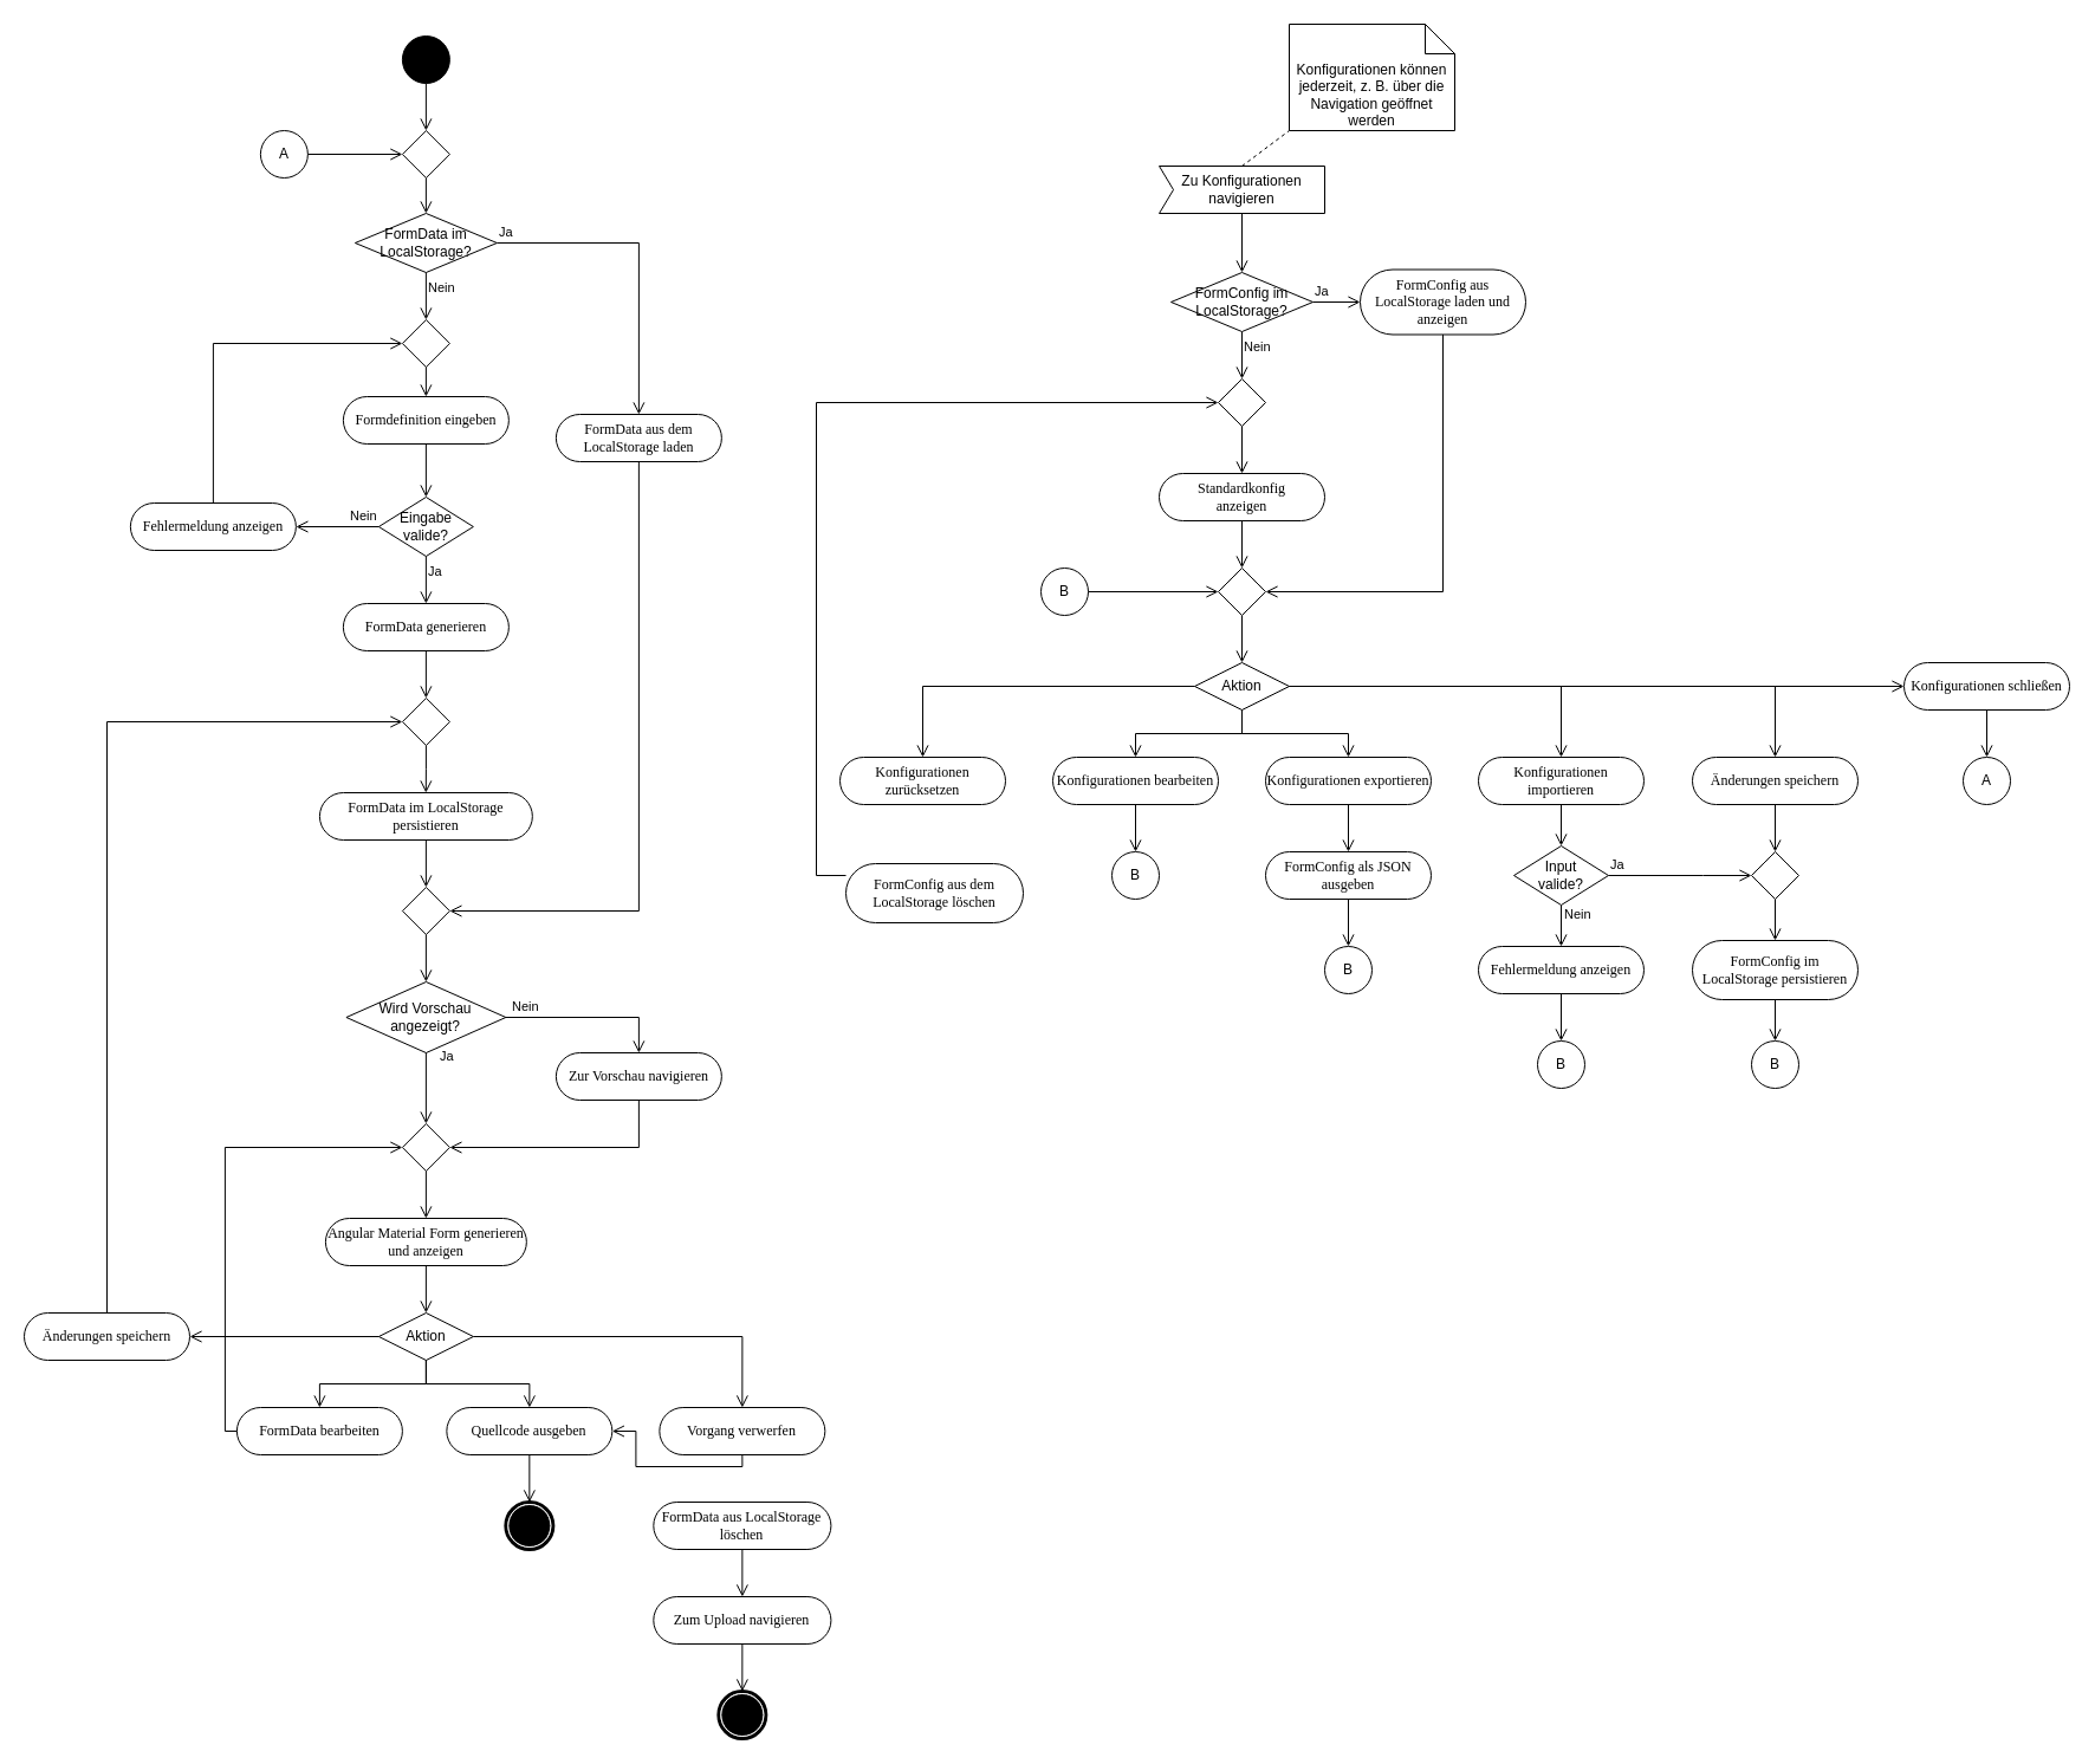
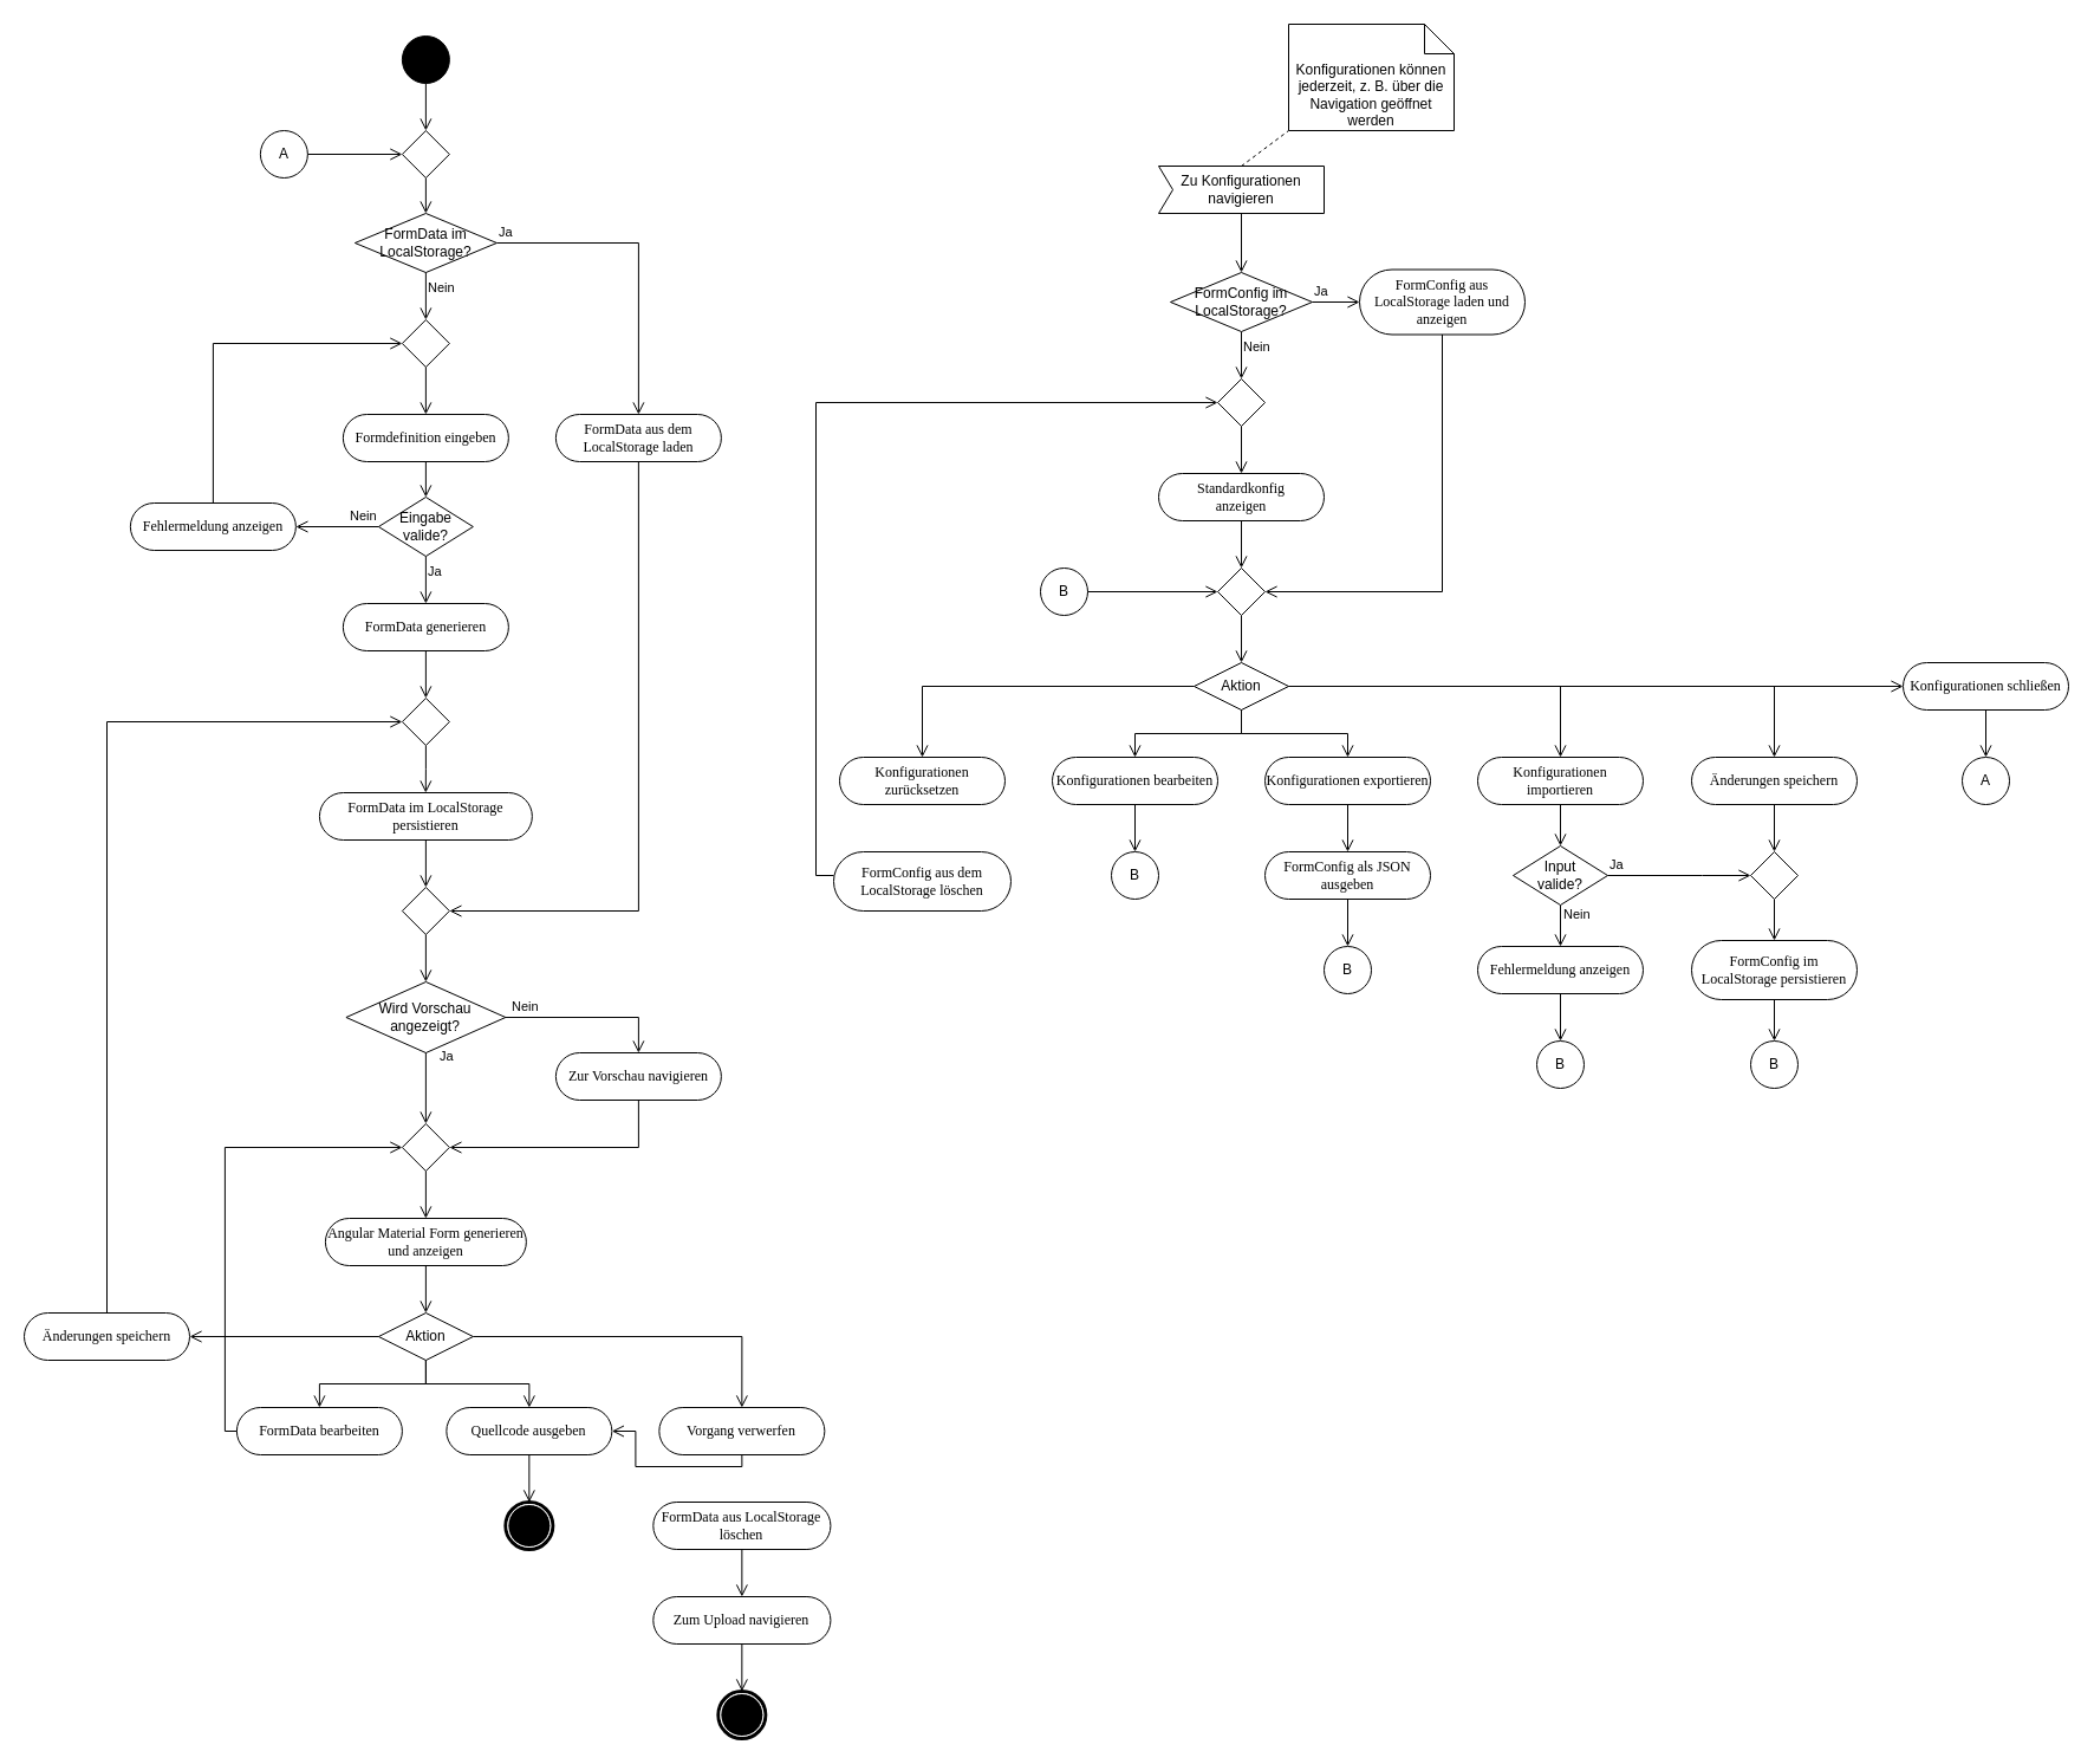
- <mxCell id="7" value="Formdefinition eingeben" style="rounded=1;whiteSpace=wrap;html=1;shadow=0;comic=0;labelBackgroundColor=none;strokeWidth=1;fontFamily=Verdana;fontSize=12;align=center;arcSize=50;" parent="1" vertex="1"><mxGeometry x="289.89" y="335" width="140" height="40" as="geometry" /></mxCell>
+ <mxCell id="7" value="Formdefinition eingeben" style="rounded=1;whiteSpace=wrap;html=1;shadow=0;comic=0;labelBackgroundColor=none;strokeWidth=1;fontFamily=Verdana;fontSize=12;align=center;arcSize=50;" parent="1" vertex="1"><mxGeometry x="289.89" y="350" width="140" height="40" as="geometry" /></mxCell>
- <mxCell id="91" value="FormConfig aus dem LocalStorage löschen" style="rounded=1;whiteSpace=wrap;html=1;shadow=0;comic=0;labelBackgroundColor=none;strokeWidth=1;fontFamily=Verdana;fontSize=12;align=center;arcSize=50;" parent="1" vertex="1"><mxGeometry x="715" y="730" width="150" height="50" as="geometry" /></mxCell>
+ <mxCell id="91" value="FormConfig aus dem LocalStorage löschen" style="rounded=1;whiteSpace=wrap;html=1;shadow=0;comic=0;labelBackgroundColor=none;strokeWidth=1;fontFamily=Verdana;fontSize=12;align=center;arcSize=50;" parent="1" vertex="1"><mxGeometry x="705" y="720" width="150" height="50" as="geometry" /></mxCell>
